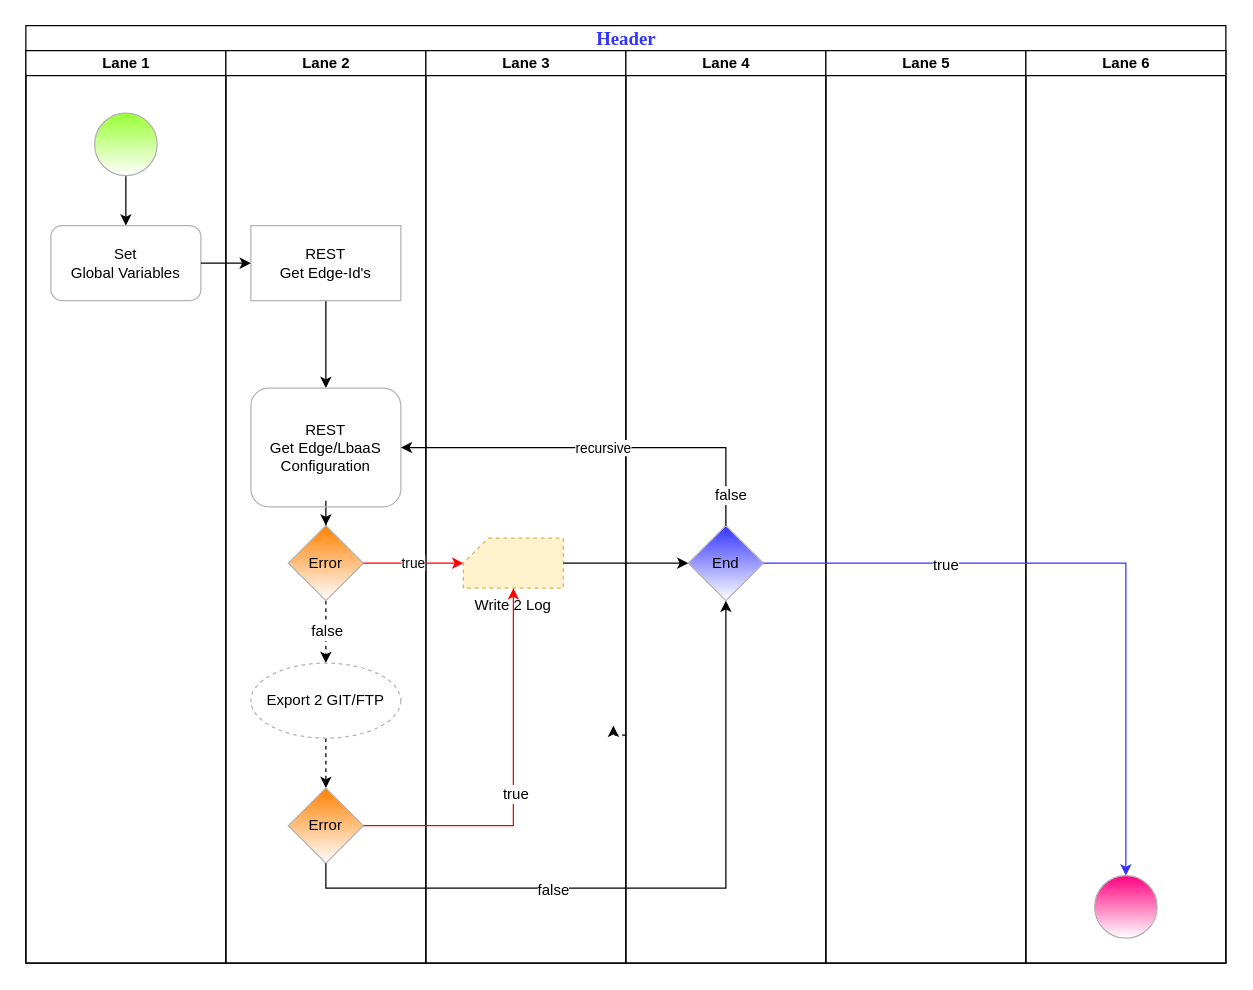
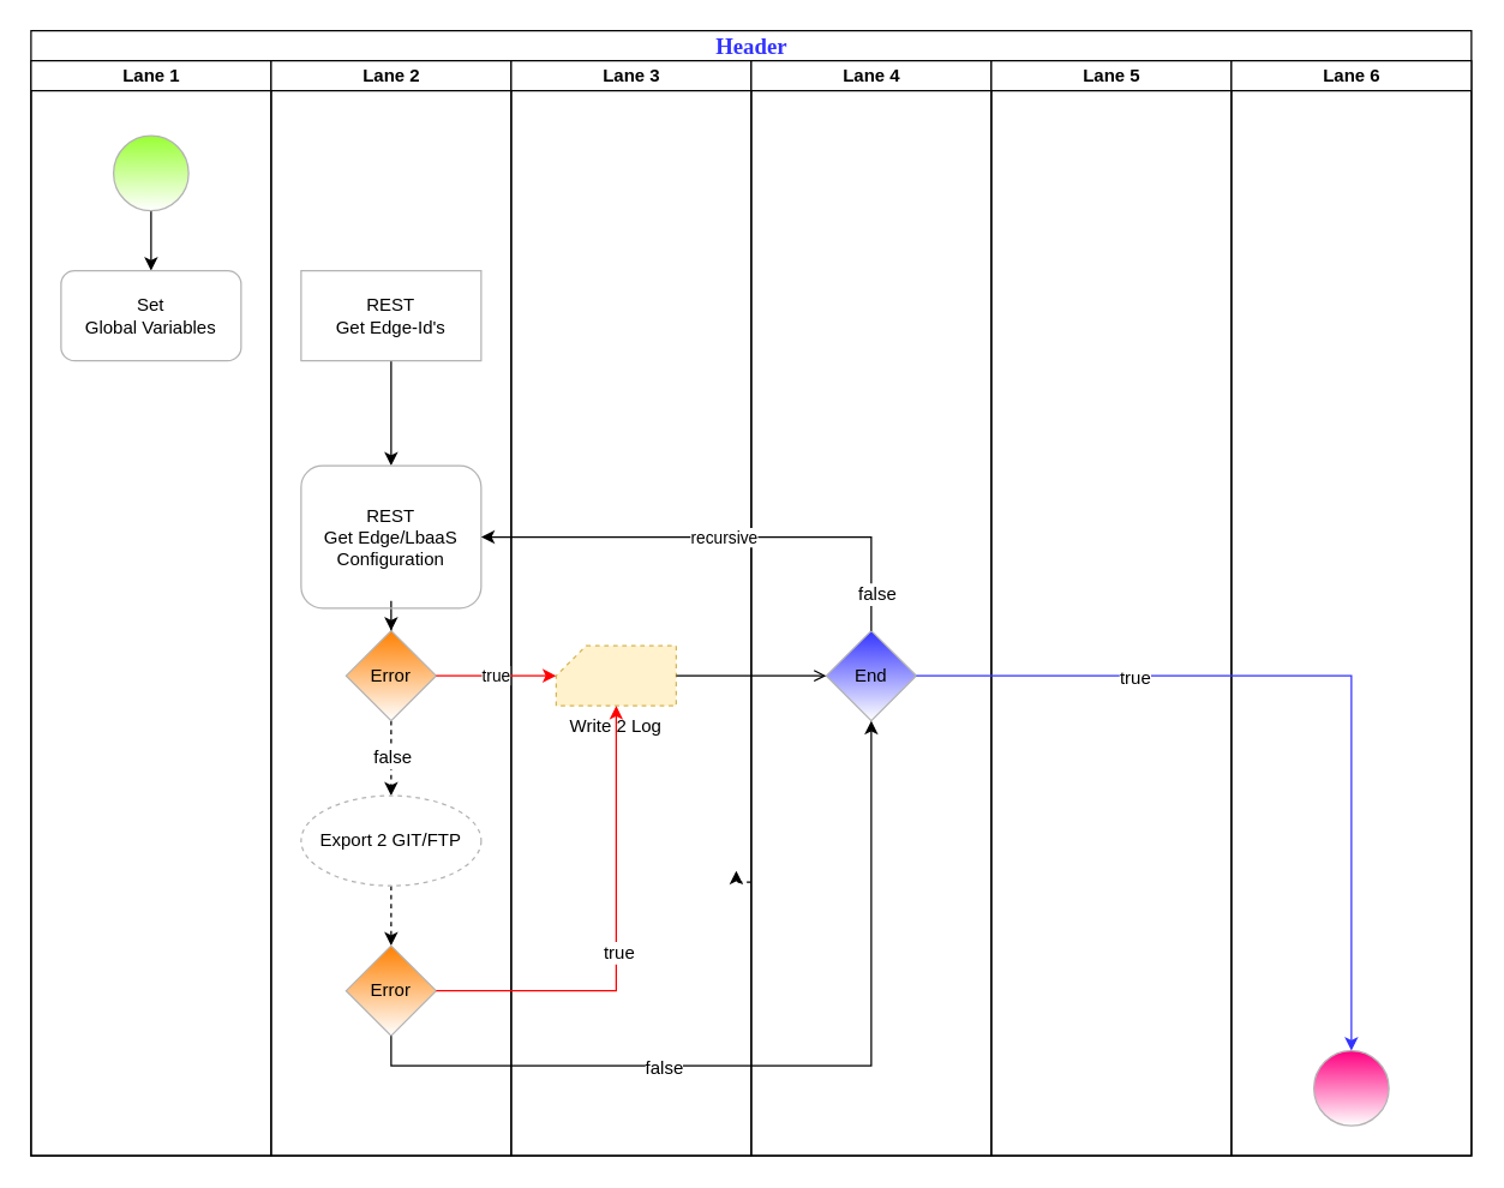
- <mxCell id="25" value="" style="edgeStyle=orthogonalEdgeStyle;rounded=0;orthogonalLoop=1;jettySize=auto;html=1;" edge="1" parent="2" source="6" target="9"><mxGeometry relative="1" as="geometry" /></mxCell>
- <mxCell id="29" value="" style="edgeStyle=orthogonalEdgeStyle;rounded=0;orthogonalLoop=1;jettySize=auto;html=1;entryX=0;entryY=0.5;entryDx=0;entryDy=0;" edge="1" parent="2" source="19" target="21"><mxGeometry relative="1" as="geometry" /></mxCell>
+ <mxCell id="29" value="" style="edgeStyle=orthogonalEdgeStyle;rounded=0;orthogonalLoop=1;jettySize=auto;html=1;entryX=0;entryY=0.5;entryDx=0;entryDy=0;endArrow=open;" edge="1" parent="2" source="19" target="21"><mxGeometry relative="1" as="geometry" /></mxCell>
